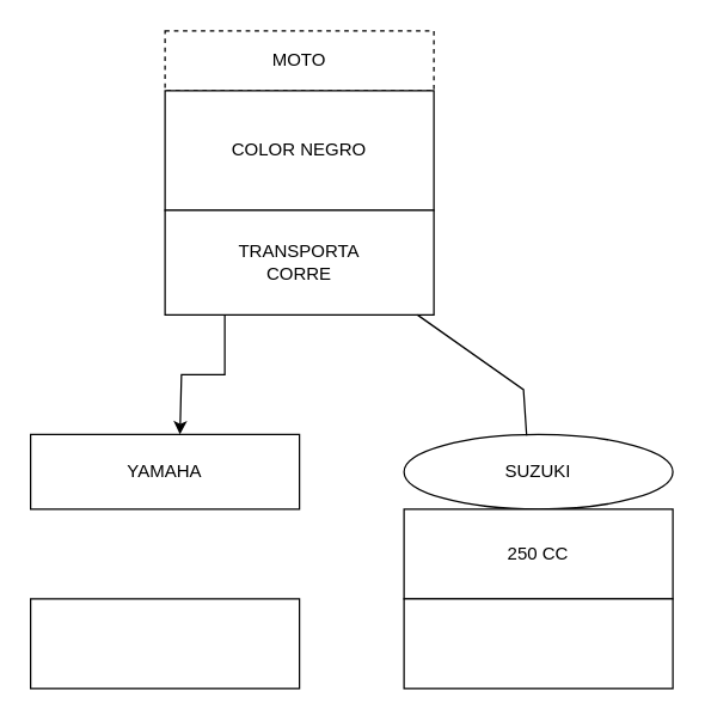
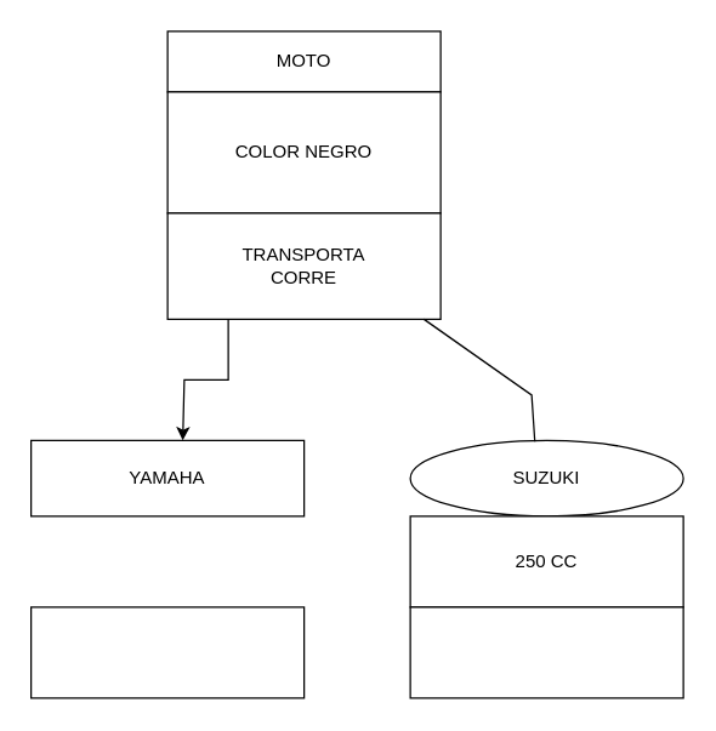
- <mxCell id="2" value="&lt;font style=&quot;vertical-align: inherit;&quot;&gt;&lt;font style=&quot;vertical-align: inherit;&quot;&gt;MOTO&lt;/font&gt;&lt;/font&gt;" style="rounded=0;whiteSpace=wrap;html=1;dashed=1;" vertex="1" parent="1"><mxGeometry x="110" y="20" width="180" height="40" as="geometry" /></mxCell>
+ <mxCell id="2" value="&lt;font style=&quot;vertical-align: inherit;&quot;&gt;&lt;font style=&quot;vertical-align: inherit;&quot;&gt;MOTO&lt;/font&gt;&lt;/font&gt;" style="rounded=0;whiteSpace=wrap;html=1;" vertex="1" parent="1"><mxGeometry x="110" y="20" width="180" height="40" as="geometry" /></mxCell>
